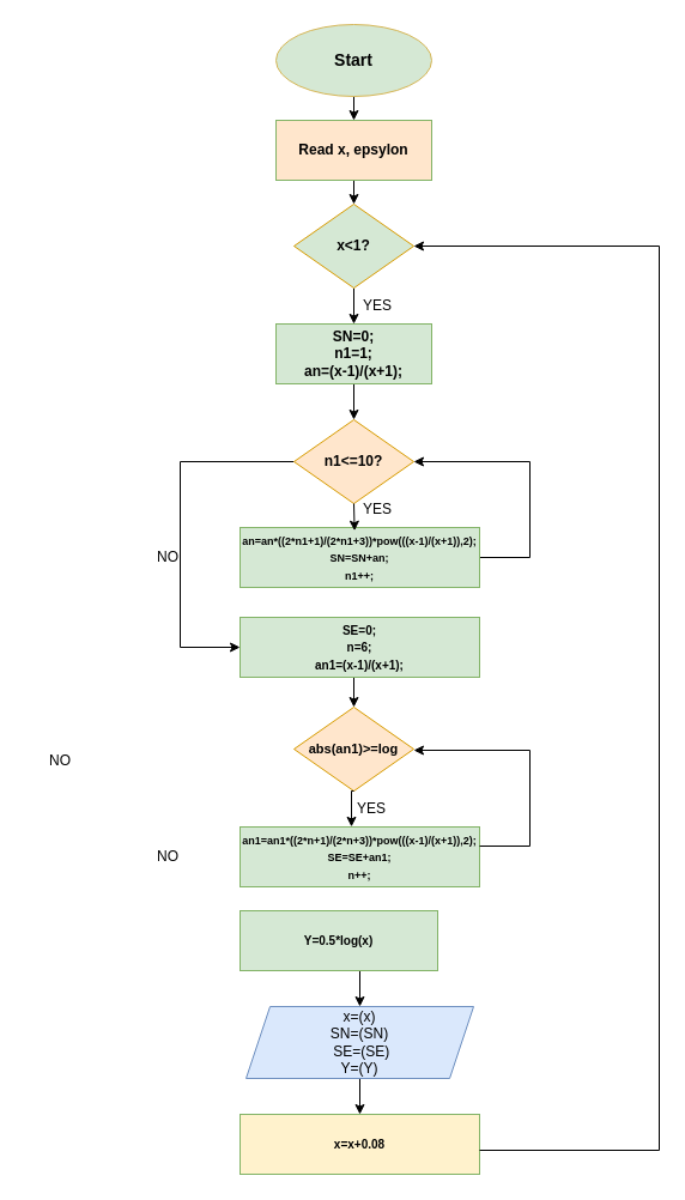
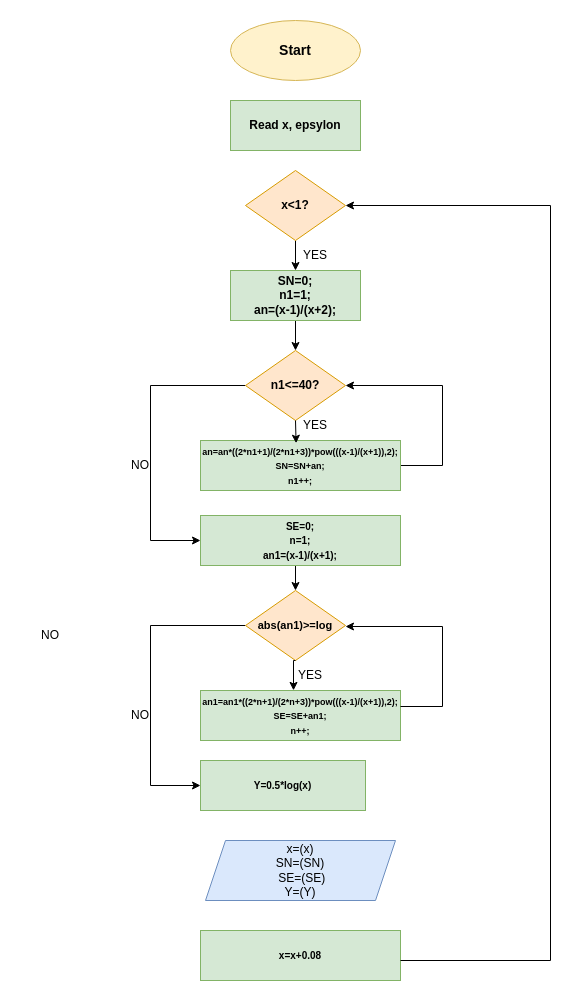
- <mxCell id="3" value="&lt;b&gt;&lt;font style=&quot;font-size: 14px;&quot;&gt;Start&lt;/font&gt;&lt;/b&gt;" style="ellipse;whiteSpace=wrap;html=1;fillColor=#d5e8d4;strokeColor=#d6b656;" parent="1" vertex="1"><mxGeometry x="230" y="20" width="130" height="60" as="geometry" /></mxCell>
+ <mxCell id="3" value="&lt;b&gt;&lt;font style=&quot;font-size: 14px;&quot;&gt;Start&lt;/font&gt;&lt;/b&gt;" style="ellipse;whiteSpace=wrap;html=1;fillColor=#fff2cc;strokeColor=#d6b656;" parent="1" vertex="1"><mxGeometry x="230" y="20" width="130" height="60" as="geometry" /></mxCell>
- <mxCell id="2" style="edgeStyle=orthogonalEdgeStyle;rounded=0;orthogonalLoop=1;jettySize=auto;html=1;exitX=0.5;exitY=1;exitDx=0;exitDy=0;entryX=0.5;entryY=0;entryDx=0;entryDy=0;" parent="1" source="3" target="5" edge="1"><mxGeometry relative="1" as="geometry" /></mxCell>
- <mxCell id="5" value="&lt;b&gt;Read x, epsylon&lt;/b&gt;" style="rounded=0;whiteSpace=wrap;html=1;fillColor=#ffe6cc;strokeColor=#82b366;" parent="1" vertex="1"><mxGeometry x="230" y="100" width="130" height="50" as="geometry" /></mxCell>
+ <mxCell id="5" value="&lt;b&gt;Read x, epsylon&lt;/b&gt;" style="rounded=0;whiteSpace=wrap;html=1;fillColor=#d5e8d4;strokeColor=#82b366;" parent="1" vertex="1"><mxGeometry x="230" y="100" width="130" height="50" as="geometry" /></mxCell>
- <mxCell id="4" style="edgeStyle=orthogonalEdgeStyle;rounded=0;orthogonalLoop=1;jettySize=auto;html=1;exitX=0.5;exitY=1;exitDx=0;exitDy=0;entryX=0.5;entryY=0;entryDx=0;entryDy=0;" parent="1" source="5" target="7" edge="1"><mxGeometry relative="1" as="geometry" /></mxCell>
- <mxCell id="7" value="&lt;b&gt;x&amp;lt;1?&lt;/b&gt;" style="rhombus;whiteSpace=wrap;html=1;fillColor=#d5e8d4;strokeColor=#d79b00;" parent="1" vertex="1"><mxGeometry x="245" y="170" width="100" height="70" as="geometry" /></mxCell>
+ <mxCell id="7" value="&lt;b&gt;x&amp;lt;1?&lt;/b&gt;" style="rhombus;whiteSpace=wrap;html=1;fillColor=#ffe6cc;strokeColor=#d79b00;" parent="1" vertex="1"><mxGeometry x="245" y="170" width="100" height="70" as="geometry" /></mxCell>
- <mxCell id="9" value="&lt;b&gt;SN=0;&lt;br&gt;n1=1;&lt;br&gt;an=(x-1)/(x+1);&lt;/b&gt;" style="rounded=0;whiteSpace=wrap;html=1;fillColor=#d5e8d4;strokeColor=#82b366;" parent="1" vertex="1"><mxGeometry x="230" y="270" width="130" height="50" as="geometry" /></mxCell>
+ <mxCell id="9" value="&lt;b&gt;SN=0;&lt;br&gt;n1=1;&lt;br&gt;an=(x-1)/(x+2);&lt;/b&gt;" style="rounded=0;whiteSpace=wrap;html=1;fillColor=#d5e8d4;strokeColor=#82b366;" parent="1" vertex="1"><mxGeometry x="230" y="270" width="130" height="50" as="geometry" /></mxCell>
- <mxCell id="11" value="&lt;b&gt;n1&amp;lt;=10?&lt;/b&gt;" style="rhombus;whiteSpace=wrap;html=1;fillColor=#ffe6cc;strokeColor=#d79b00;" parent="1" vertex="1"><mxGeometry x="245" y="350" width="100" height="70" as="geometry" /></mxCell>
+ <mxCell id="11" value="&lt;b&gt;n1&amp;lt;=40?&lt;/b&gt;" style="rhombus;whiteSpace=wrap;html=1;fillColor=#ffe6cc;strokeColor=#d79b00;" parent="1" vertex="1"><mxGeometry x="245" y="350" width="100" height="70" as="geometry" /></mxCell>
- <mxCell id="15" value="&lt;font size=&quot;1&quot;&gt;&lt;b&gt;SE=0;&lt;br&gt;n=6;&lt;br&gt;an1=(x-1)/(x+1);&lt;/b&gt;&lt;/font&gt;" style="rounded=0;whiteSpace=wrap;html=1;fillColor=#d5e8d4;strokeColor=#82b366;" parent="1" vertex="1"><mxGeometry x="200" y="515" width="200" height="50" as="geometry" /></mxCell>
+ <mxCell id="15" value="&lt;font size=&quot;1&quot;&gt;&lt;b&gt;SE=0;&lt;br&gt;n=1;&lt;br&gt;an1=(x-1)/(x+1);&lt;/b&gt;&lt;/font&gt;" style="rounded=0;whiteSpace=wrap;html=1;fillColor=#d5e8d4;strokeColor=#82b366;" parent="1" vertex="1"><mxGeometry x="200" y="515" width="200" height="50" as="geometry" /></mxCell>
+ <mxCell id="16" style="edgeStyle=orthogonalEdgeStyle;rounded=0;orthogonalLoop=1;jettySize=auto;html=1;exitX=0;exitY=0.5;exitDx=0;exitDy=0;entryX=0;entryY=0.5;entryDx=0;entryDy=0;" parent="1" source="17" target="20" edge="1"><mxGeometry relative="1" as="geometry"><mxPoint x="170" y="800" as="targetPoint" /><Array as="points"><mxPoint x="150" y="625" /><mxPoint x="150" y="785" /></Array></mxGeometry></mxCell>
- <mxCell id="19" style="edgeStyle=orthogonalEdgeStyle;rounded=0;orthogonalLoop=1;jettySize=auto;html=1;exitX=0.5;exitY=1;exitDx=0;exitDy=0;entryX=0.5;entryY=0;entryDx=0;entryDy=0;" parent="1" source="20" target="22" edge="1"><mxGeometry relative="1" as="geometry" /></mxCell>
- <mxCell id="21" style="edgeStyle=orthogonalEdgeStyle;rounded=0;orthogonalLoop=1;jettySize=auto;html=1;exitX=0.5;exitY=1;exitDx=0;exitDy=0;" parent="1" source="22" target="23" edge="1"><mxGeometry relative="1" as="geometry" /></mxCell>
- <mxCell id="23" value="&lt;font size=&quot;1&quot;&gt;&lt;b&gt;x=x+0.08&lt;/b&gt;&lt;/font&gt;" style="rounded=0;whiteSpace=wrap;html=1;fillColor=#fff2cc;strokeColor=#82b366;" parent="1" vertex="1"><mxGeometry x="200" y="930" width="200" height="50" as="geometry" /></mxCell>
+ <mxCell id="23" value="&lt;font size=&quot;1&quot;&gt;&lt;b&gt;x=x+0.08&lt;/b&gt;&lt;/font&gt;" style="rounded=0;whiteSpace=wrap;html=1;fillColor=#d5e8d4;strokeColor=#82b366;" parent="1" vertex="1"><mxGeometry x="200" y="930" width="200" height="50" as="geometry" /></mxCell>
